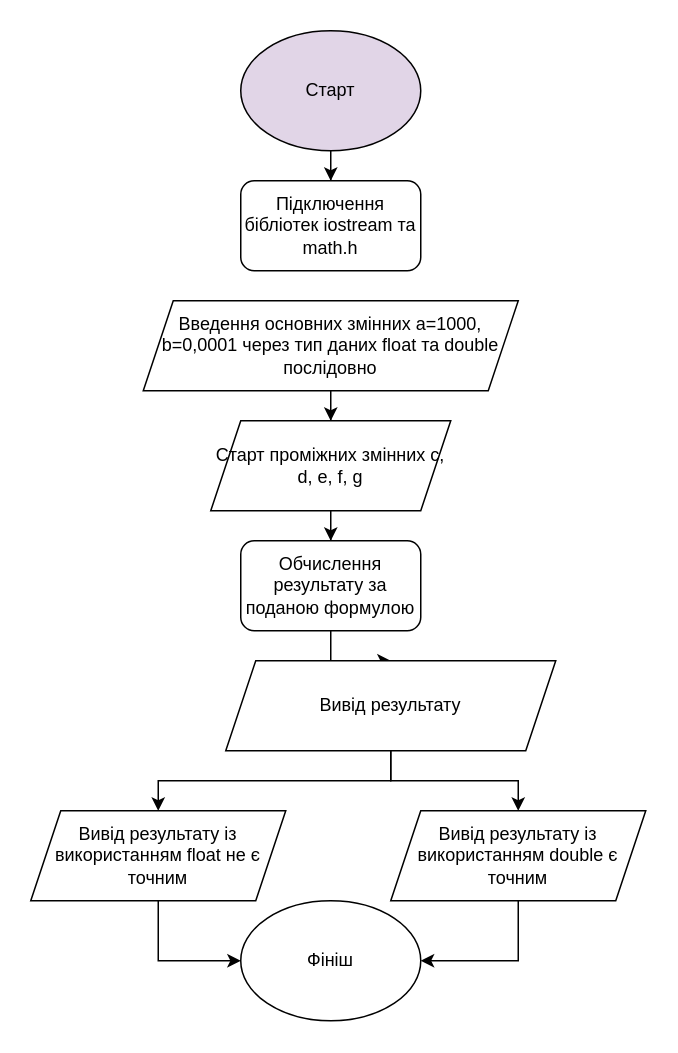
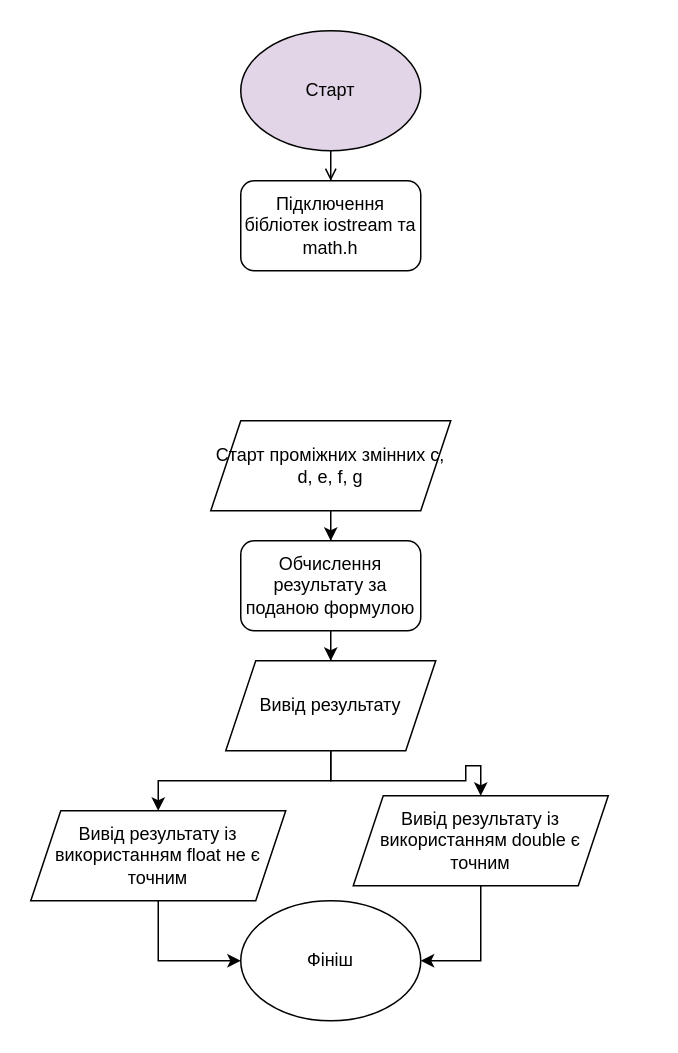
- <mxCell id="2" style="edgeStyle=orthogonalEdgeStyle;rounded=0;orthogonalLoop=1;jettySize=auto;html=1;entryX=0.5;entryY=0;entryDx=0;entryDy=0;" edge="1" parent="1" source="3" target="4"><mxGeometry relative="1" as="geometry" /></mxCell>
+ <mxCell id="2" style="edgeStyle=orthogonalEdgeStyle;rounded=0;orthogonalLoop=1;jettySize=auto;html=1;entryX=0.5;entryY=0;entryDx=0;entryDy=0;endArrow=open;" edge="1" parent="1" source="3" target="4"><mxGeometry relative="1" as="geometry" /></mxCell>
- <mxCell id="6" value="Введення основних змінних a=1000, b=0,0001 через тип даних float та double послідовно" style="shape=parallelogram;perimeter=parallelogramPerimeter;whiteSpace=wrap;html=1;fixedSize=1;" vertex="1" parent="1"><mxGeometry x="95" y="200" width="250" height="60" as="geometry" /></mxCell>
- <mxCell id="5" style="edgeStyle=orthogonalEdgeStyle;rounded=0;orthogonalLoop=1;jettySize=auto;html=1;entryX=0.5;entryY=0;entryDx=0;entryDy=0;" edge="1" parent="1" source="6" target="8"><mxGeometry relative="1" as="geometry" /></mxCell>
- <mxCell id="13" value="Вивід результату" style="shape=parallelogram;perimeter=parallelogramPerimeter;whiteSpace=wrap;html=1;fixedSize=1;" vertex="1" parent="1"><mxGeometry x="150" y="440" width="220" height="60" as="geometry" /></mxCell>
+ <mxCell id="13" value="Вивід результату" style="shape=parallelogram;perimeter=parallelogramPerimeter;whiteSpace=wrap;html=1;fixedSize=1;" vertex="1" parent="1"><mxGeometry x="150" y="440" width="140" height="60" as="geometry" /></mxCell>
- <mxCell id="18" value="Вивід результату із використанням double є точним" style="shape=parallelogram;perimeter=parallelogramPerimeter;whiteSpace=wrap;html=1;fixedSize=1;" vertex="1" parent="1"><mxGeometry x="260" y="540" width="170" height="60" as="geometry" /></mxCell>
+ <mxCell id="18" value="Вивід результату із використанням double є точним" style="shape=parallelogram;perimeter=parallelogramPerimeter;whiteSpace=wrap;html=1;fixedSize=1;" vertex="1" parent="1"><mxGeometry x="235" y="530" width="170" height="60" as="geometry" /></mxCell>
